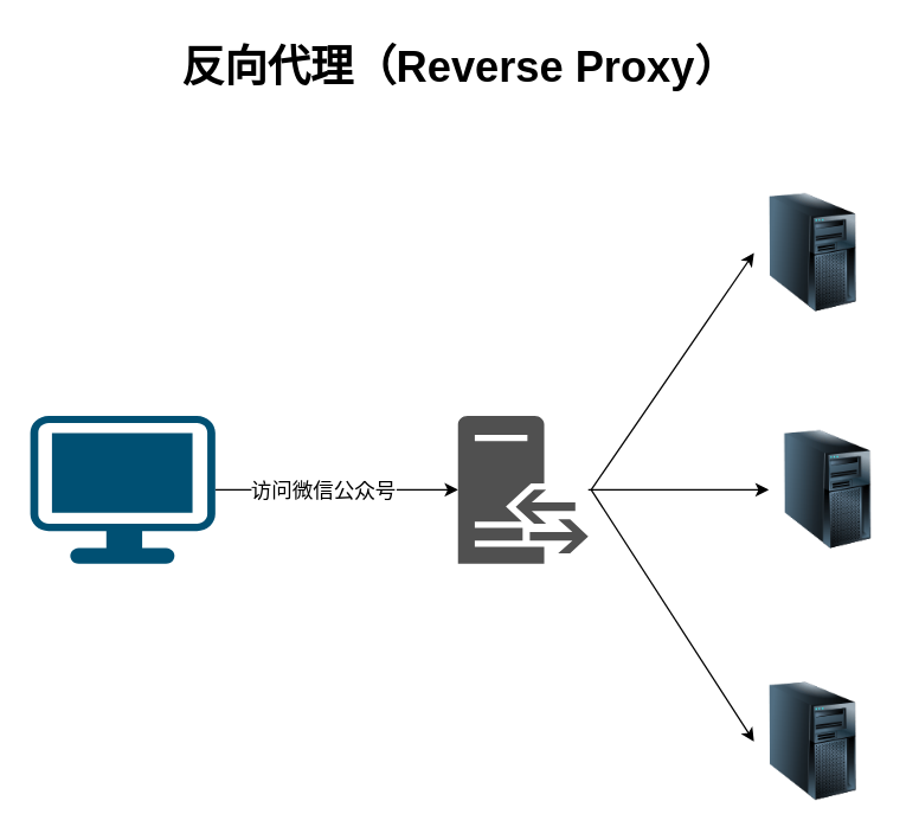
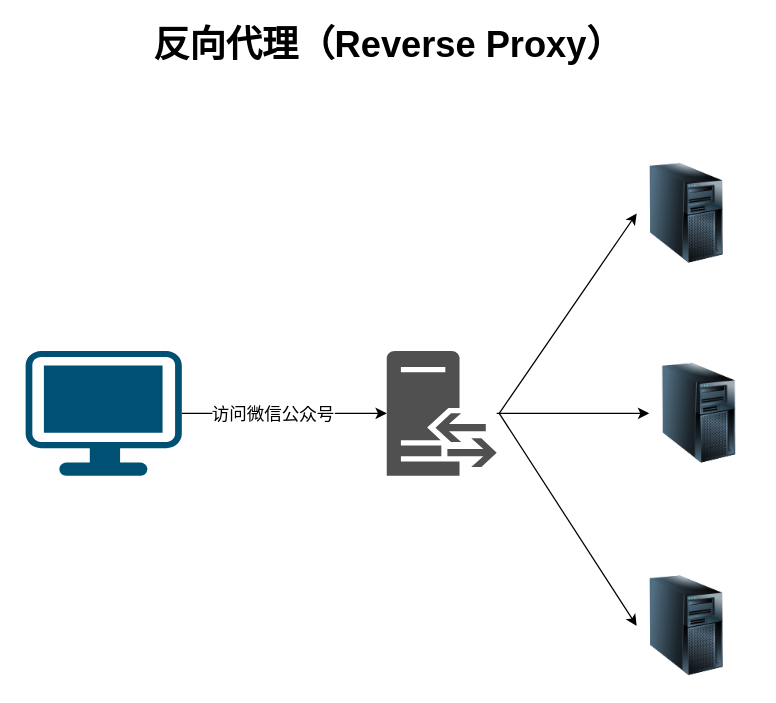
- <mxCell id="12" value="&lt;b&gt;&lt;font style=&quot;font-size: 29px;&quot;&gt;反向代理（Reverse Proxy）&lt;/font&gt;&lt;/b&gt;" style="text;html=1;align=center;verticalAlign=middle;resizable=0;points=[];autosize=1;strokeColor=none;fillColor=none;" vertex="1" parent="1"><mxGeometry x="110" y="20" width="400" height="50" as="geometry" /></mxCell>
+ <mxCell id="12" value="&lt;b&gt;&lt;font style=&quot;font-size: 29px;&quot;&gt;反向代理（Reverse Proxy）&lt;/font&gt;&lt;/b&gt;" style="text;html=1;align=center;verticalAlign=middle;resizable=0;points=[];autosize=1;strokeColor=none;fillColor=none;" vertex="1" parent="1"><mxGeometry x="110" y="10" width="400" height="50" as="geometry" /></mxCell>
